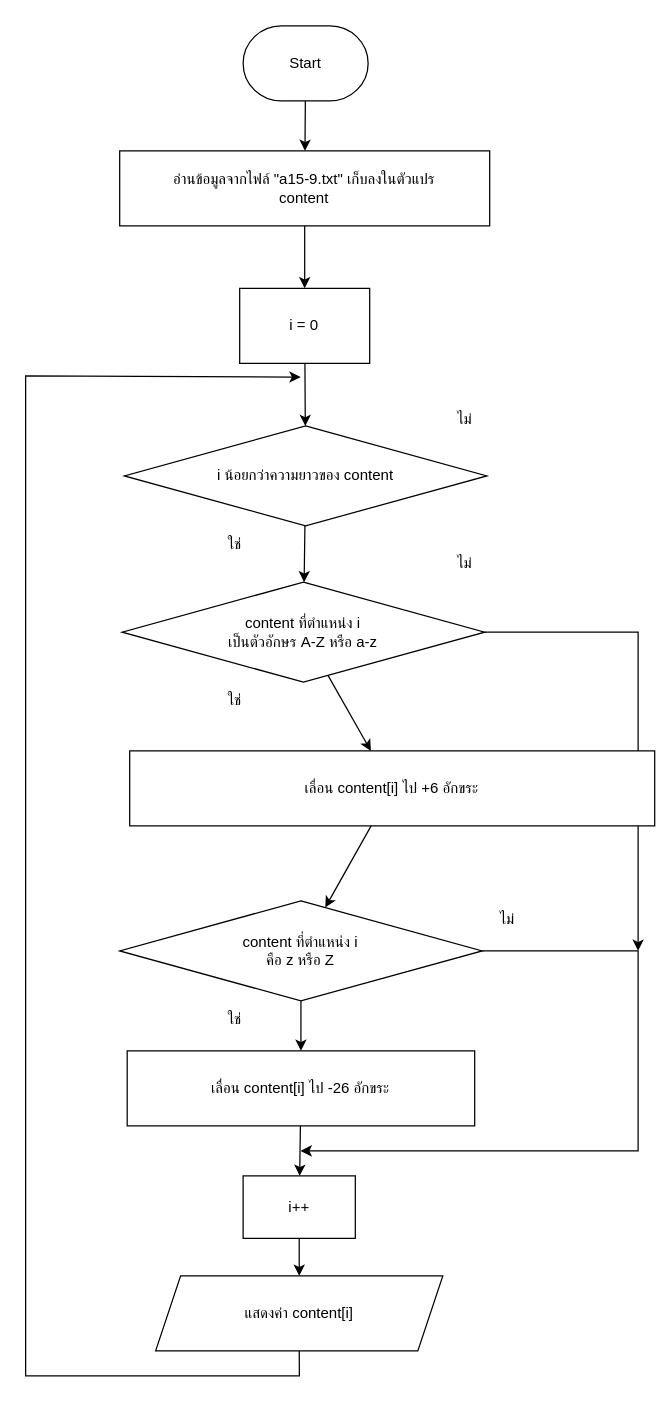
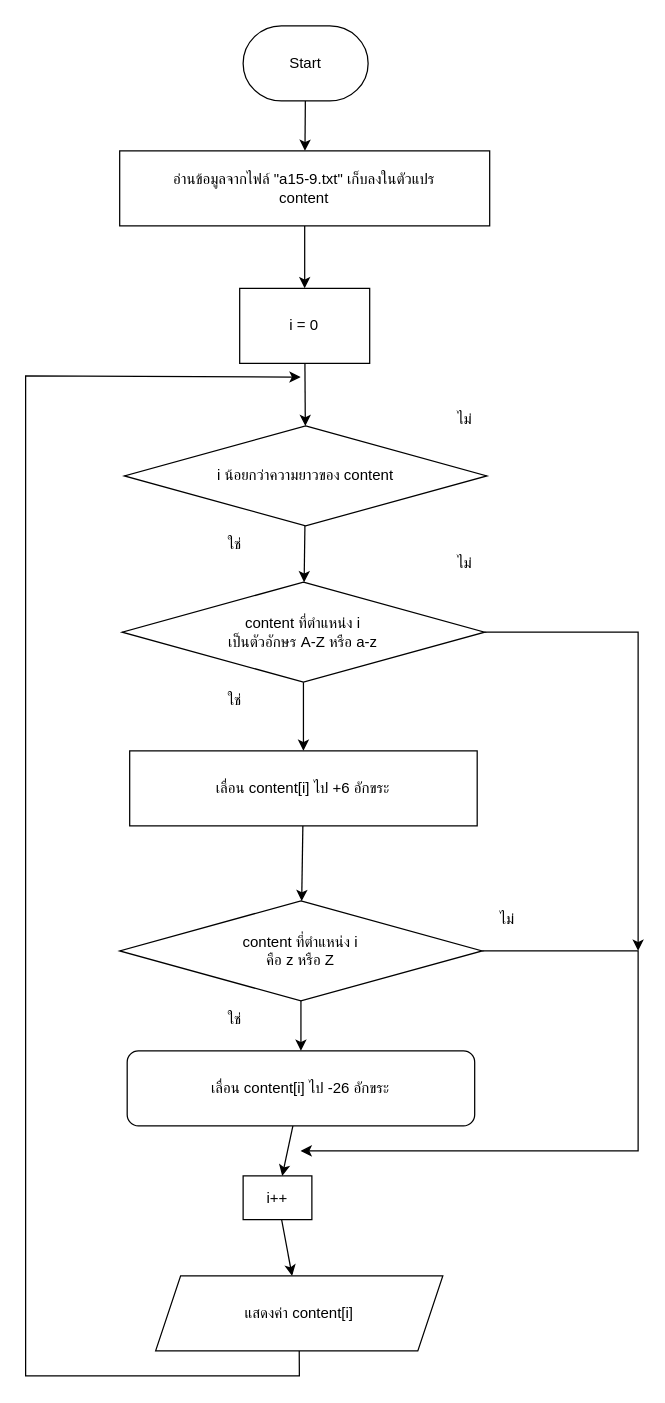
- <mxCell id="15" value="เลื่อน content[i] ไป +6 อักขระ" style="rounded=0;whiteSpace=wrap;html=1;" parent="1" vertex="1"><mxGeometry x="103.25" y="600" width="420" height="60" as="geometry" /></mxCell>
+ <mxCell id="15" value="เลื่อน content[i] ไป +6 อักขระ" style="rounded=0;whiteSpace=wrap;html=1;" parent="1" vertex="1"><mxGeometry x="103.25" y="600" width="278" height="60" as="geometry" /></mxCell>
- <mxCell id="22" value="เลื่อน content[i] ไป -26 อักขระ" style="rounded=0;whiteSpace=wrap;html=1;" parent="1" vertex="1"><mxGeometry x="101.25" y="840" width="278" height="60" as="geometry" /></mxCell>
+ <mxCell id="22" value="เลื่อน content[i] ไป -26 อักขระ" style="whiteSpace=wrap;html=1;rounded=1;" parent="1" vertex="1"><mxGeometry x="101.25" y="840" width="278" height="60" as="geometry" /></mxCell>
- <mxCell id="24" value="i++" style="rounded=0;whiteSpace=wrap;html=1;" parent="1" vertex="1"><mxGeometry x="194" y="940" width="89.75" height="50" as="geometry" /></mxCell>
+ <mxCell id="24" value="i++" style="rounded=0;whiteSpace=wrap;html=1;" parent="1" vertex="1"><mxGeometry x="194" y="940" width="55" height="35" as="geometry" /></mxCell>
